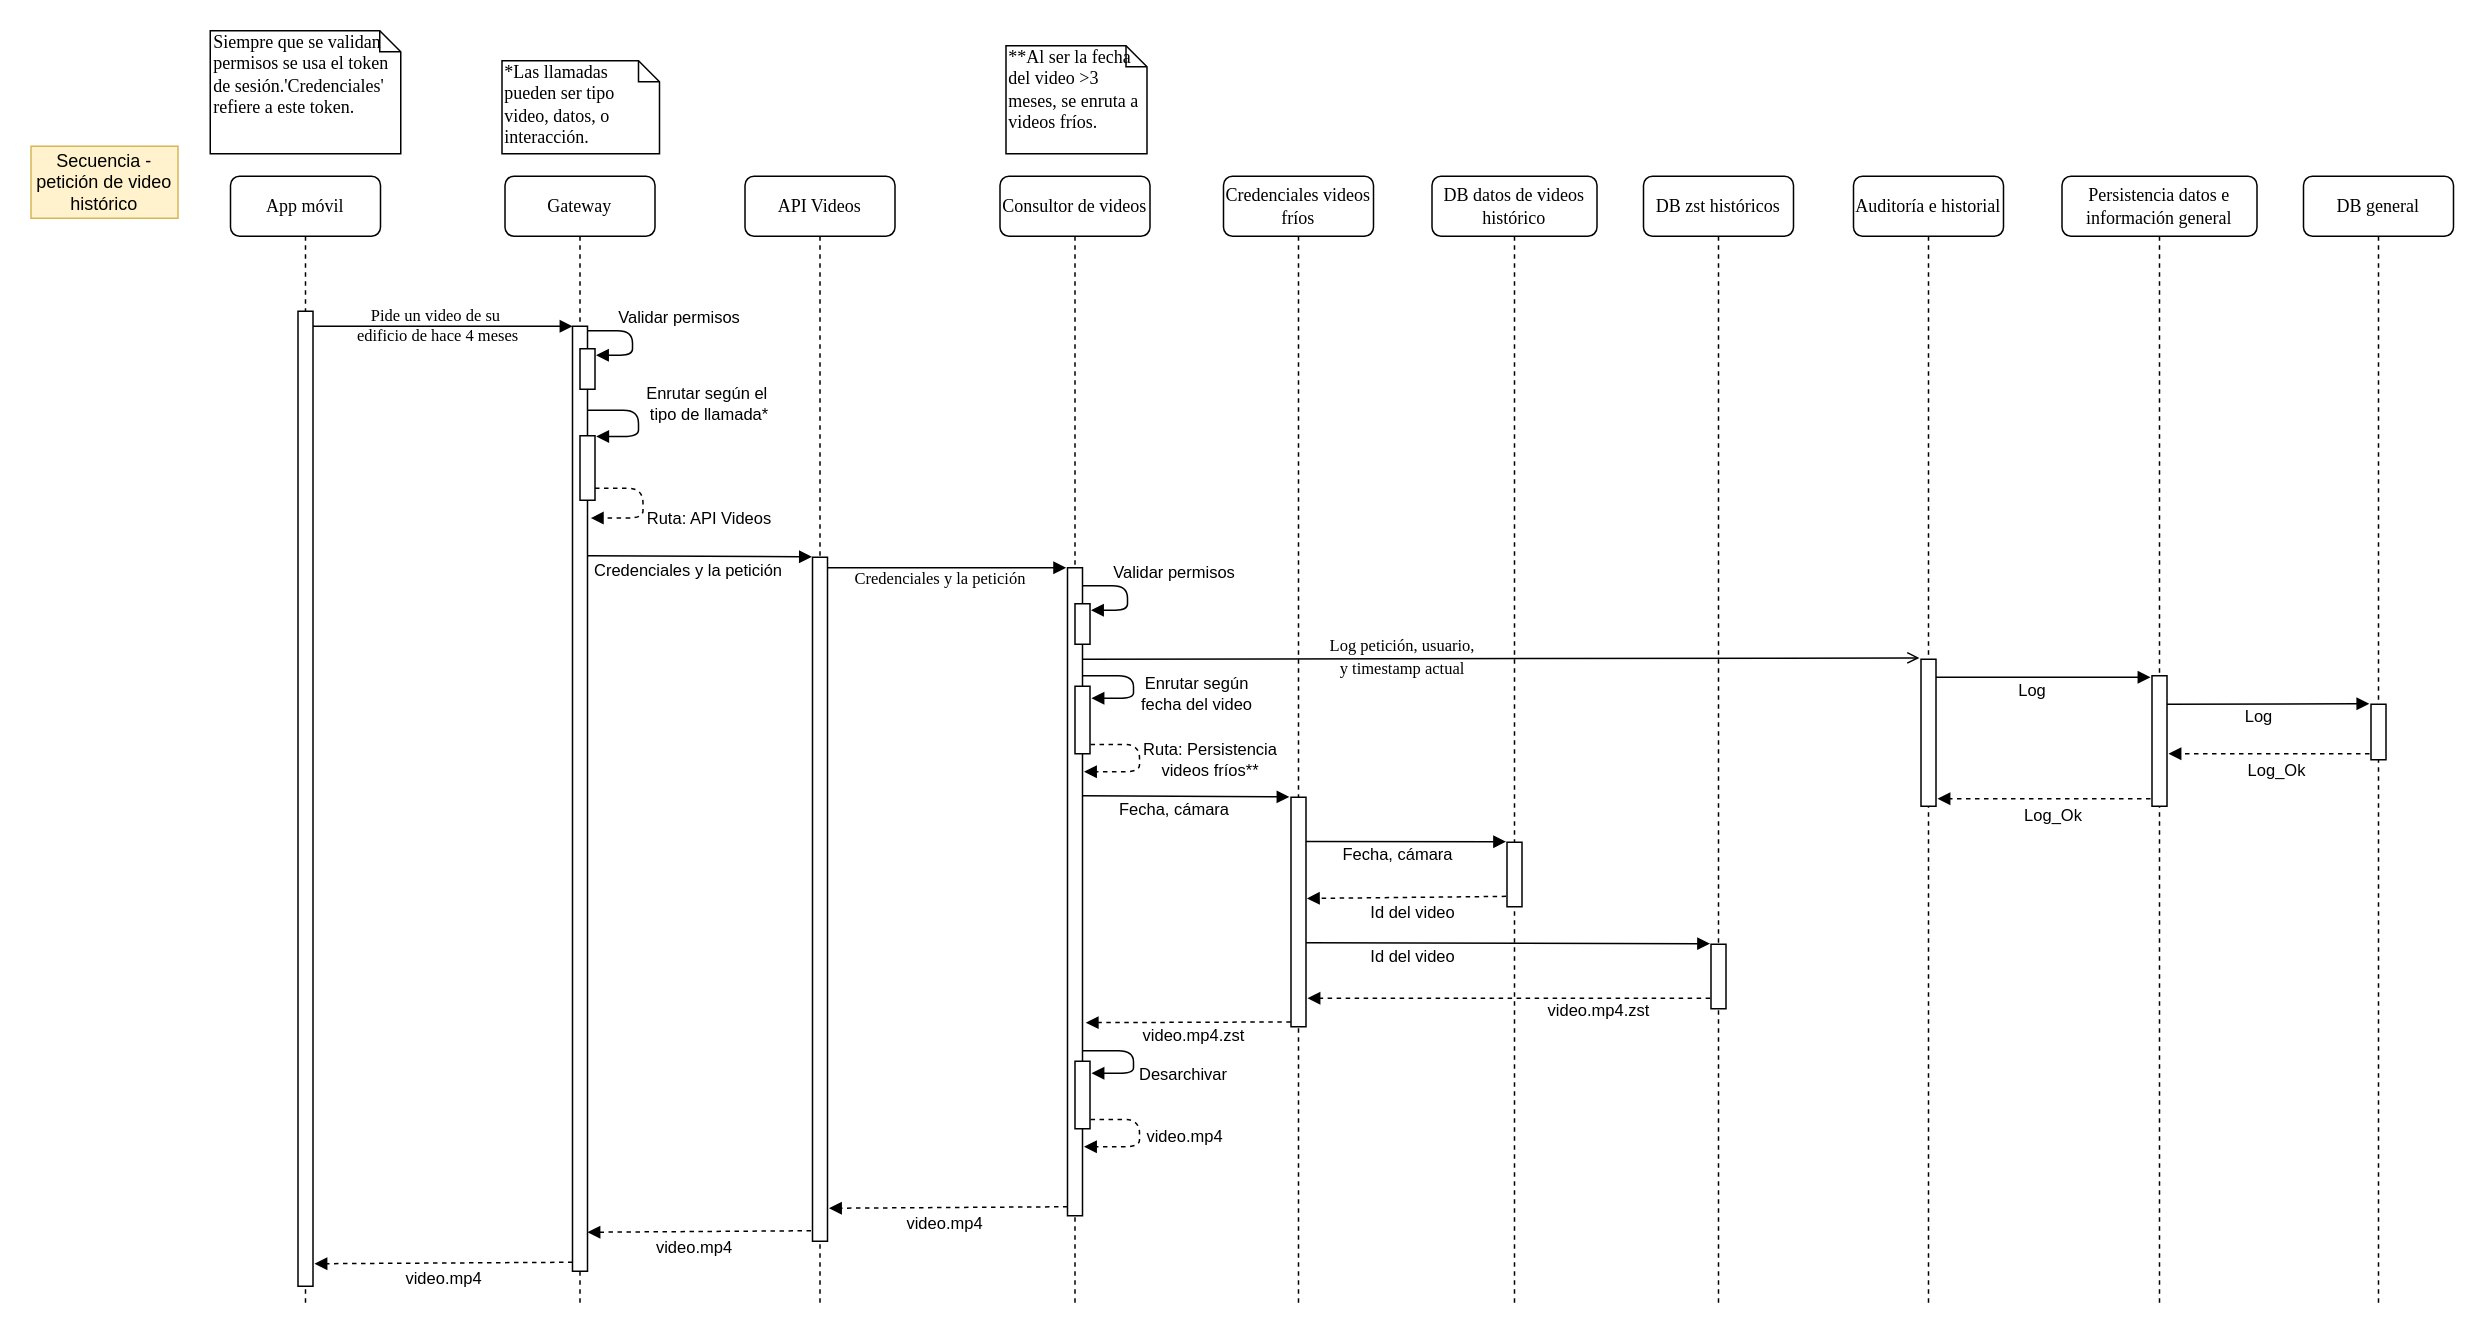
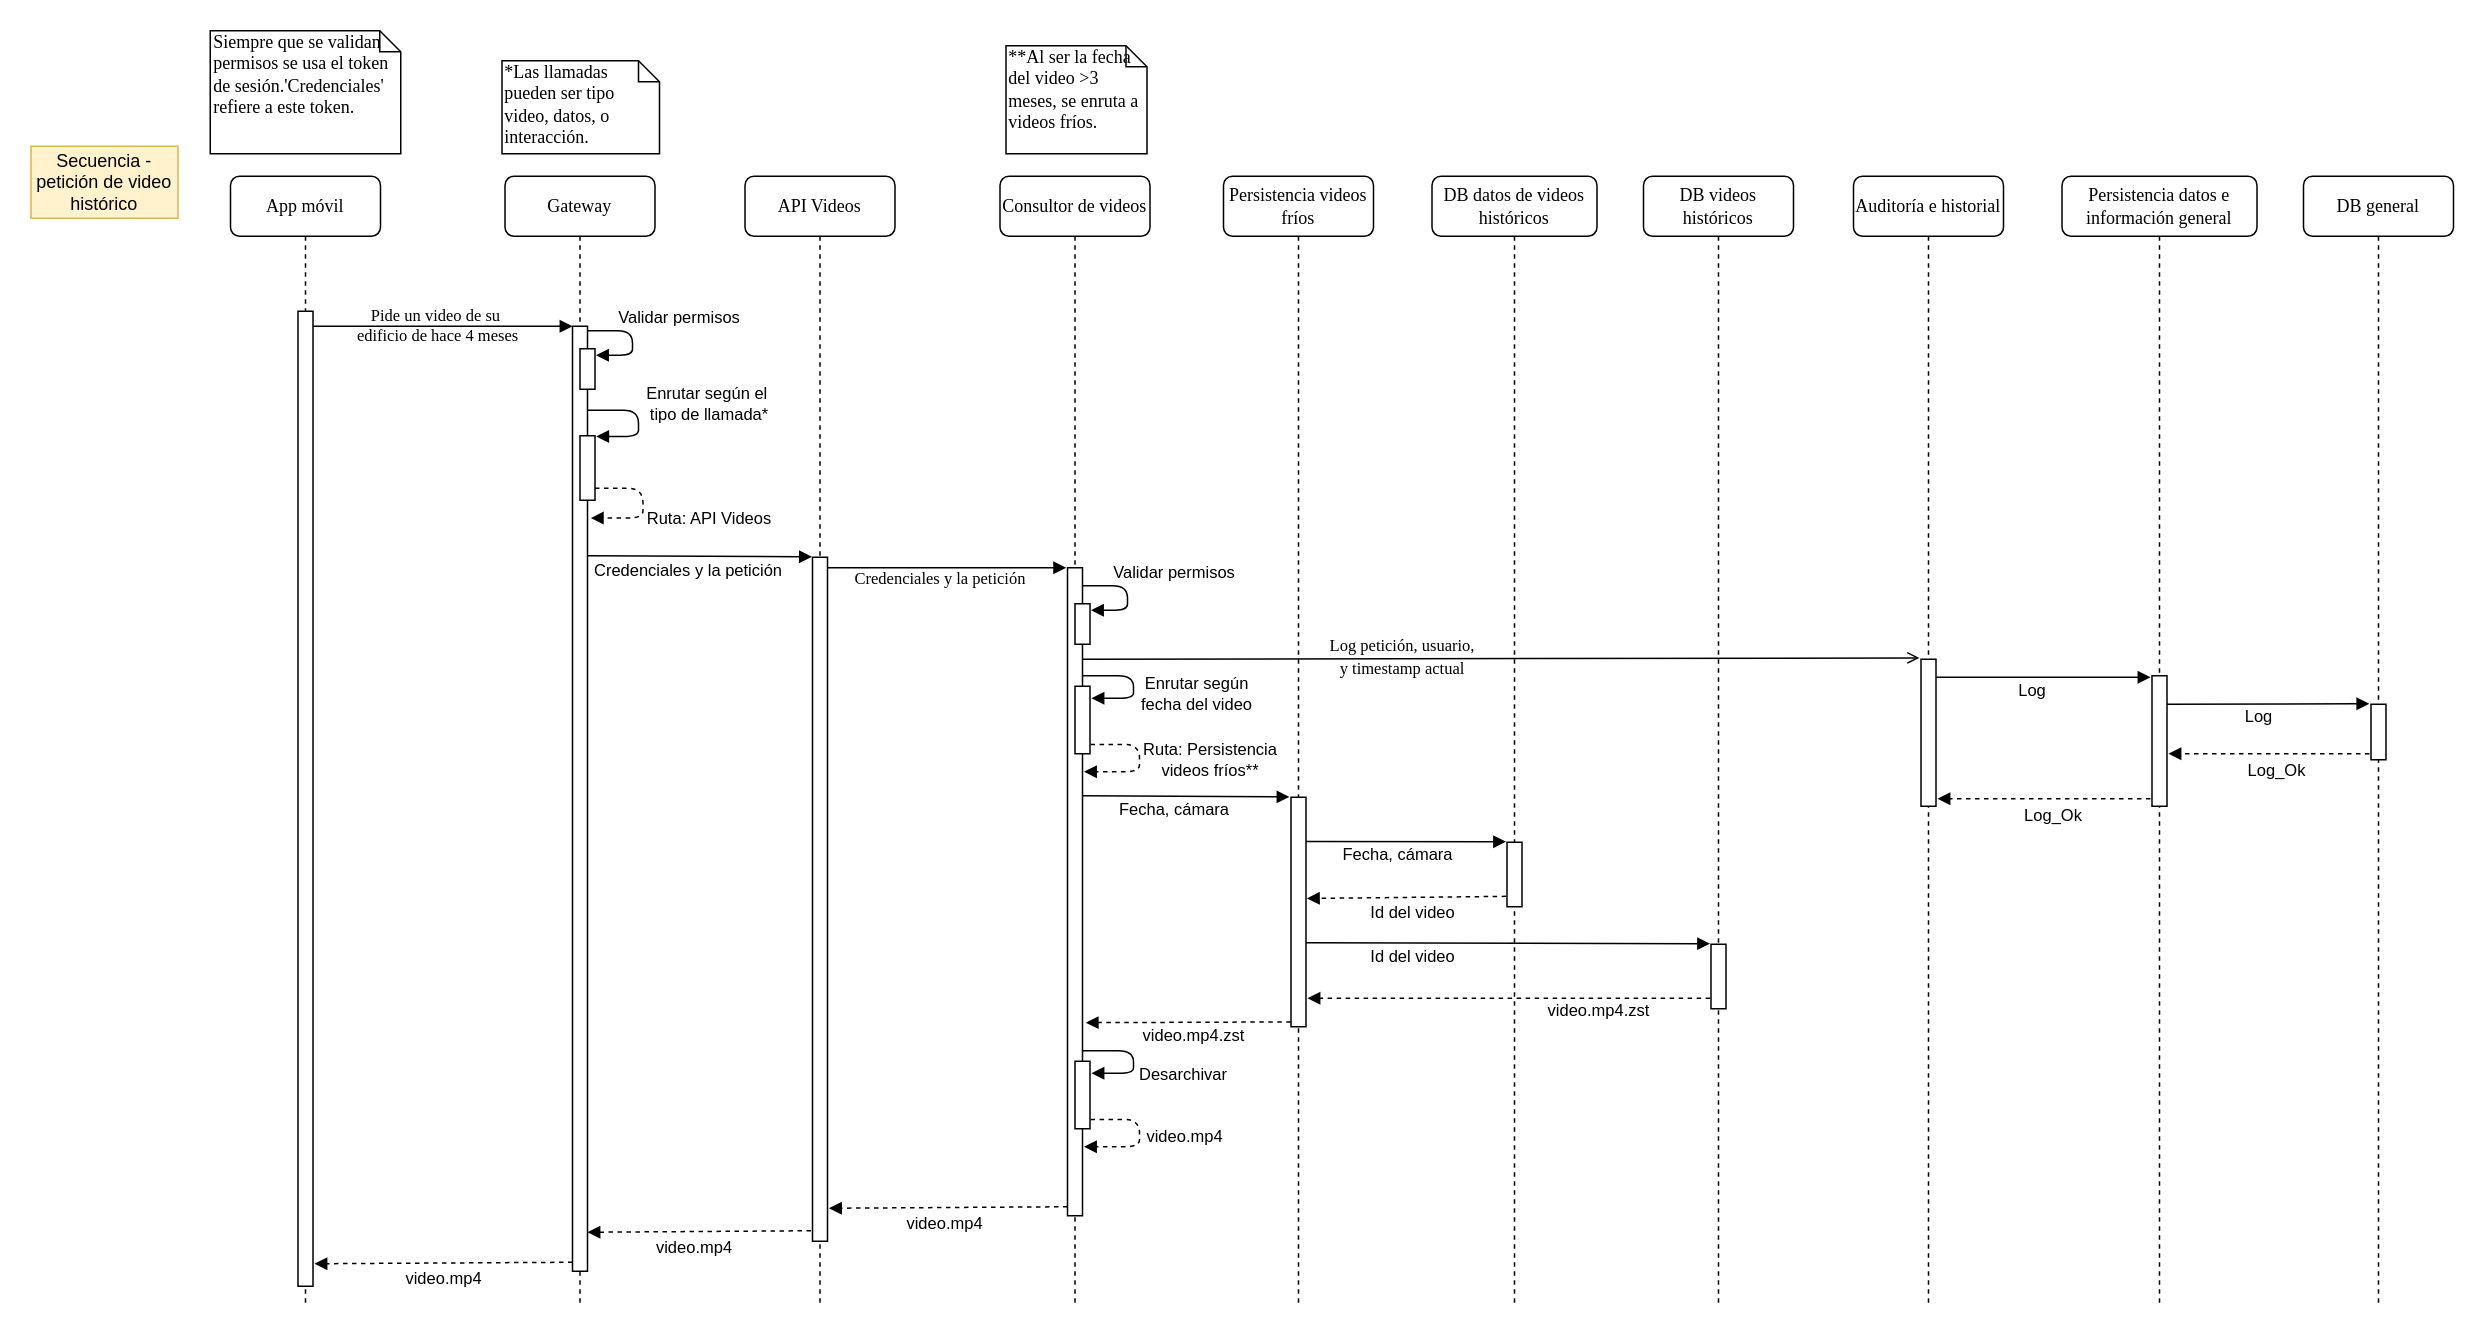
- <mxCell id="10" value="Credenciales videos fríos" style="shape=umlLifeline;perimeter=lifelinePerimeter;whiteSpace=wrap;html=1;container=1;collapsible=0;recursiveResize=0;outlineConnect=0;rounded=1;shadow=0;comic=0;labelBackgroundColor=none;strokeWidth=1;fontFamily=Verdana;fontSize=12;align=center;" parent="1" vertex="1"><mxGeometry x="815" y="117" width="100" height="753" as="geometry" /></mxCell>
+ <mxCell id="10" value="Persistencia videos fríos" style="shape=umlLifeline;perimeter=lifelinePerimeter;whiteSpace=wrap;html=1;container=1;collapsible=0;recursiveResize=0;outlineConnect=0;rounded=1;shadow=0;comic=0;labelBackgroundColor=none;strokeWidth=1;fontFamily=Verdana;fontSize=12;align=center;" parent="1" vertex="1"><mxGeometry x="815" y="117" width="100" height="753" as="geometry" /></mxCell>
- <mxCell id="12" value="DB datos de videos histórico" style="shape=umlLifeline;perimeter=lifelinePerimeter;whiteSpace=wrap;html=1;container=1;collapsible=0;recursiveResize=0;outlineConnect=0;rounded=1;shadow=0;comic=0;labelBackgroundColor=none;strokeWidth=1;fontFamily=Verdana;fontSize=12;align=center;" parent="1" vertex="1"><mxGeometry x="954" y="117" width="110" height="753" as="geometry" /></mxCell>
+ <mxCell id="12" value="DB datos de videos históricos" style="shape=umlLifeline;perimeter=lifelinePerimeter;whiteSpace=wrap;html=1;container=1;collapsible=0;recursiveResize=0;outlineConnect=0;rounded=1;shadow=0;comic=0;labelBackgroundColor=none;strokeWidth=1;fontFamily=Verdana;fontSize=12;align=center;" parent="1" vertex="1"><mxGeometry x="954" y="117" width="110" height="753" as="geometry" /></mxCell>
- <mxCell id="18" value="DB zst históricos" style="shape=umlLifeline;perimeter=lifelinePerimeter;whiteSpace=wrap;html=1;container=1;collapsible=0;recursiveResize=0;outlineConnect=0;rounded=1;shadow=0;comic=0;labelBackgroundColor=none;strokeWidth=1;fontFamily=Verdana;fontSize=12;align=center;" parent="1" vertex="1"><mxGeometry x="1095" y="117" width="100" height="753" as="geometry" /></mxCell>
+ <mxCell id="18" value="DB videos históricos" style="shape=umlLifeline;perimeter=lifelinePerimeter;whiteSpace=wrap;html=1;container=1;collapsible=0;recursiveResize=0;outlineConnect=0;rounded=1;shadow=0;comic=0;labelBackgroundColor=none;strokeWidth=1;fontFamily=Verdana;fontSize=12;align=center;" parent="1" vertex="1"><mxGeometry x="1095" y="117" width="100" height="753" as="geometry" /></mxCell>
